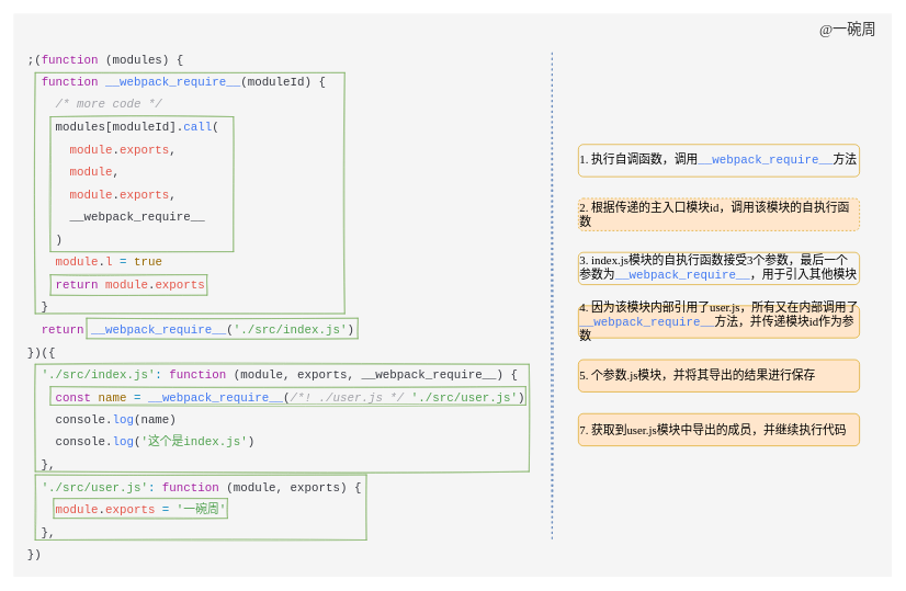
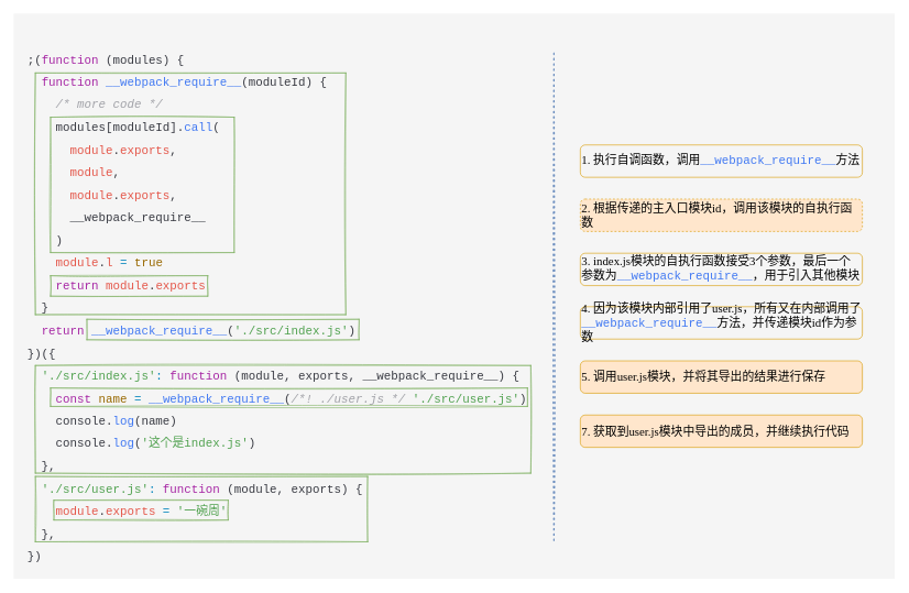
- <mxCell id="4" value="&lt;font style=&quot;font-size: 22px&quot; face=&quot;ZCOOL KuaiLe&quot; color=&quot;#333333&quot;&gt;@一碗周&lt;/font&gt;" style="text;html=1;strokeColor=none;fillColor=none;align=center;verticalAlign=middle;whiteSpace=wrap;rounded=0;labelBackgroundColor=none;" vertex="1" parent="1"><mxGeometry x="1240" y="27" width="95" height="35" as="geometry" /></mxCell>
- <mxCell id="18" value="&lt;font face=&quot;ZCOOL KuaiLe&quot;&gt;&lt;span style=&quot;font-size: 18px&quot;&gt;4. 因为该模块内部引用了user.js，所有又在内部调用了&lt;/span&gt;&lt;/font&gt;&lt;span style=&quot;color: rgb(64 , 120 , 242) ; font-size: 18px ; font-family: &amp;#34;fira code&amp;#34; , &amp;#34;consolas&amp;#34; , &amp;#34;courier new&amp;#34; , monospace&quot;&gt;__webpack_require__&lt;/span&gt;&lt;span style=&quot;font-family: &amp;#34;zcool kuaile&amp;#34; ; font-size: 18px&quot;&gt;方法，并传递模块id作为参数&lt;/span&gt;" style="rounded=1;whiteSpace=wrap;html=1;labelBackgroundColor=none;sketch=0;strokeColor=#d79b00;fillColor=#ffe6cc;align=left;" vertex="1" parent="14"><mxGeometry y="245" width="427" height="49" as="geometry" /></mxCell>
+ <mxCell id="18" value="&lt;font face=&quot;ZCOOL KuaiLe&quot;&gt;&lt;span style=&quot;font-size: 18px&quot;&gt;4. 因为该模块内部引用了user.js，所有又在内部调用了&lt;/span&gt;&lt;/font&gt;&lt;span style=&quot;color: rgb(64 , 120 , 242) ; font-size: 18px ; font-family: &amp;#34;fira code&amp;#34; , &amp;#34;consolas&amp;#34; , &amp;#34;courier new&amp;#34; , monospace&quot;&gt;__webpack_require__&lt;/span&gt;&lt;span style=&quot;font-family: &amp;#34;zcool kuaile&amp;#34; ; font-size: 18px&quot;&gt;方法，并传递模块id作为参数&lt;/span&gt;" style="rounded=1;whiteSpace=wrap;html=1;labelBackgroundColor=none;sketch=0;strokeColor=#d79b00;fillColor=#f5f5f5;align=left;" vertex="1" parent="14"><mxGeometry y="245" width="427" height="49" as="geometry" /></mxCell>
- <mxCell id="19" value="&lt;font face=&quot;ZCOOL KuaiLe&quot;&gt;&lt;span style=&quot;font-size: 18px&quot;&gt;5. 个参数.js模块，并将其导出的结果进行保存&lt;/span&gt;&lt;/font&gt;" style="rounded=1;whiteSpace=wrap;html=1;labelBackgroundColor=none;sketch=0;strokeColor=#d79b00;fillColor=#ffe6cc;align=left;" vertex="1" parent="14"><mxGeometry y="327" width="427" height="49" as="geometry" /></mxCell>
+ <mxCell id="19" value="&lt;font face=&quot;ZCOOL KuaiLe&quot;&gt;&lt;span style=&quot;font-size: 18px&quot;&gt;5. 调用user.js模块，并将其导出的结果进行保存&lt;/span&gt;&lt;/font&gt;" style="rounded=1;whiteSpace=wrap;html=1;labelBackgroundColor=none;sketch=0;strokeColor=#d79b00;fillColor=#ffe6cc;align=left;" vertex="1" parent="14"><mxGeometry y="327" width="427" height="49" as="geometry" /></mxCell>
